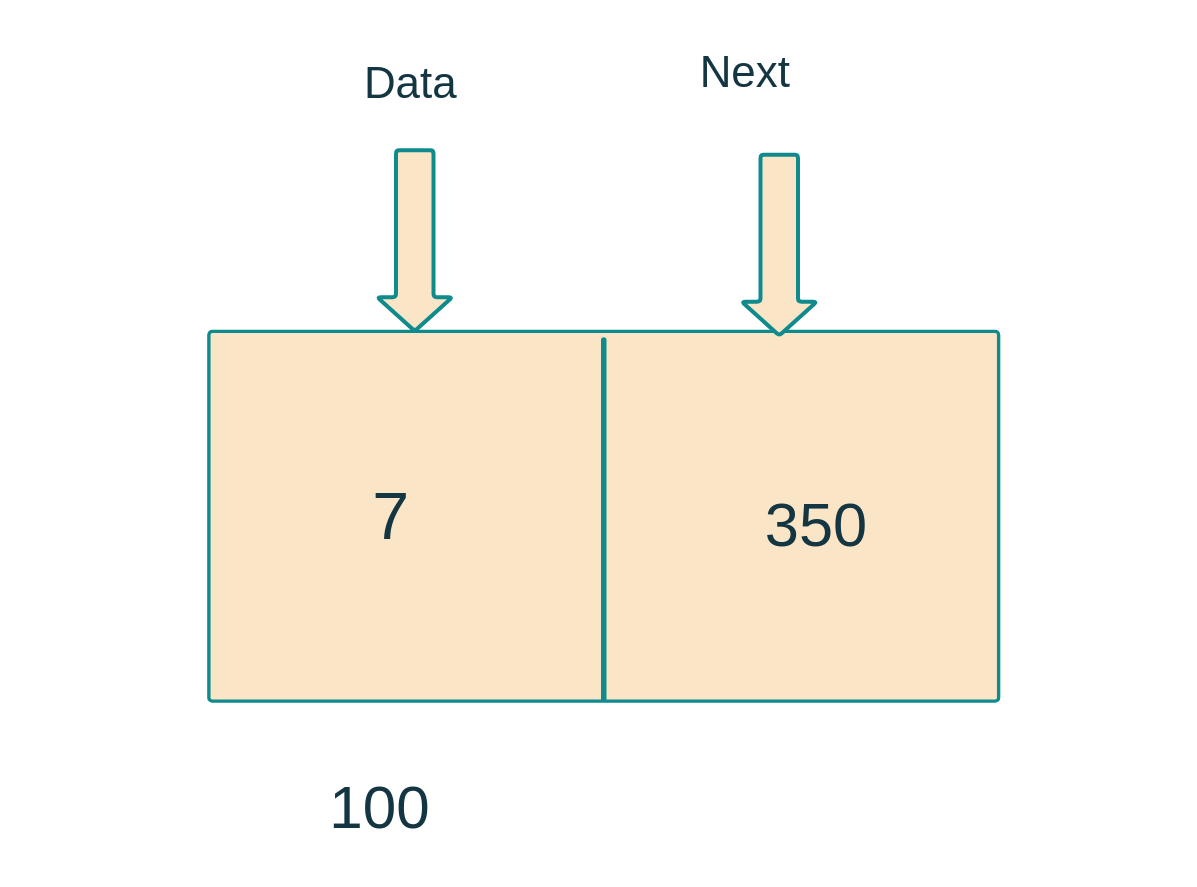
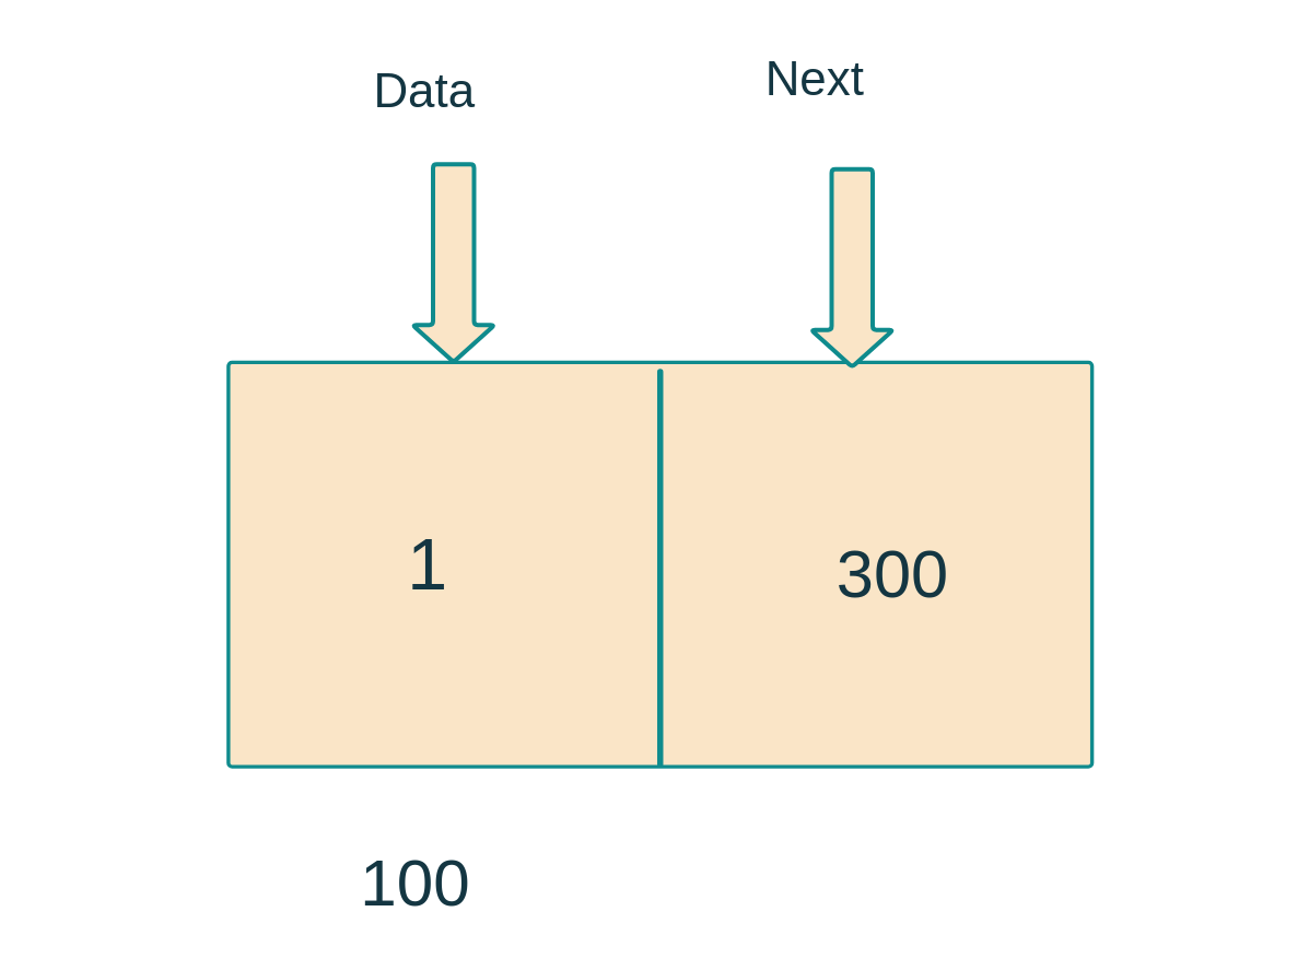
- <mxCell id="8" value="Data" style="html=1;overflow=block;blockSpacing=1;whiteSpace=wrap;fontSize=58.5;fontColor=#143642;spacing=3.8;strokeOpacity=0;fillOpacity=0;rounded=1;absoluteArcSize=1;arcSize=9;fillColor=#FAE5C7;strokeWidth=NaN;lucidId=dOnqGCtV52TD;labelBackgroundColor=none;strokeColor=#0F8B8D;" vertex="1" parent="1"><mxGeometry x="367" y="35" width="360" height="150" as="geometry" /></mxCell>
+ <mxCell id="8" value="Data" style="html=1;overflow=block;blockSpacing=1;whiteSpace=wrap;fontSize=58.5;fontColor=#143642;spacing=3.8;strokeOpacity=0;fillOpacity=0;rounded=1;absoluteArcSize=1;arcSize=9;fillColor=#FAE5C7;strokeWidth=NaN;lucidId=dOnqGCtV52TD;labelBackgroundColor=none;strokeColor=#0F8B8D;" vertex="1" parent="1"><mxGeometry x="337" y="35" width="360" height="150" as="geometry" /></mxCell>
- <mxCell id="4" value="7" style="html=1;overflow=block;blockSpacing=1;whiteSpace=wrap;fontSize=88.5;fontColor=#143642;spacing=3.8;strokeOpacity=0;fillOpacity=0;rounded=1;absoluteArcSize=1;arcSize=9;fillColor=#FAE5C7;strokeWidth=2.3;lucidId=XLnqWsYr1InB;labelBackgroundColor=none;strokeColor=#0F8B8D;" vertex="1" parent="1"><mxGeometry x="35" y="594" width="972" height="187" as="geometry" /></mxCell>
+ <mxCell id="4" value="1" style="html=1;overflow=block;blockSpacing=1;whiteSpace=wrap;fontSize=88.5;fontColor=#143642;spacing=3.8;strokeOpacity=0;fillOpacity=0;rounded=1;absoluteArcSize=1;arcSize=9;fillColor=#FAE5C7;strokeWidth=2.3;lucidId=XLnqWsYr1InB;labelBackgroundColor=none;strokeColor=#0F8B8D;" vertex="1" parent="1"><mxGeometry x="35" y="594" width="972" height="187" as="geometry" /></mxCell>
- <mxCell id="6" value="350" style="html=1;overflow=block;blockSpacing=1;whiteSpace=wrap;fontSize=81.8;fontColor=#143642;spacing=3.8;strokeOpacity=0;fillOpacity=0;rounded=1;absoluteArcSize=1;arcSize=9;fillColor=#FAE5C7;strokeWidth=2.3;lucidId=XLnqE95t_9DJ;labelBackgroundColor=none;strokeColor=#0F8B8D;" vertex="1" parent="1"><mxGeometry x="602" y="615" width="972" height="170" as="geometry" /></mxCell>
+ <mxCell id="6" value="300" style="html=1;overflow=block;blockSpacing=1;whiteSpace=wrap;fontSize=81.8;fontColor=#143642;spacing=3.8;strokeOpacity=0;fillOpacity=0;rounded=1;absoluteArcSize=1;arcSize=9;fillColor=#FAE5C7;strokeWidth=2.3;lucidId=XLnqE95t_9DJ;labelBackgroundColor=none;strokeColor=#0F8B8D;" vertex="1" parent="1"><mxGeometry x="602" y="615" width="972" height="170" as="geometry" /></mxCell>
